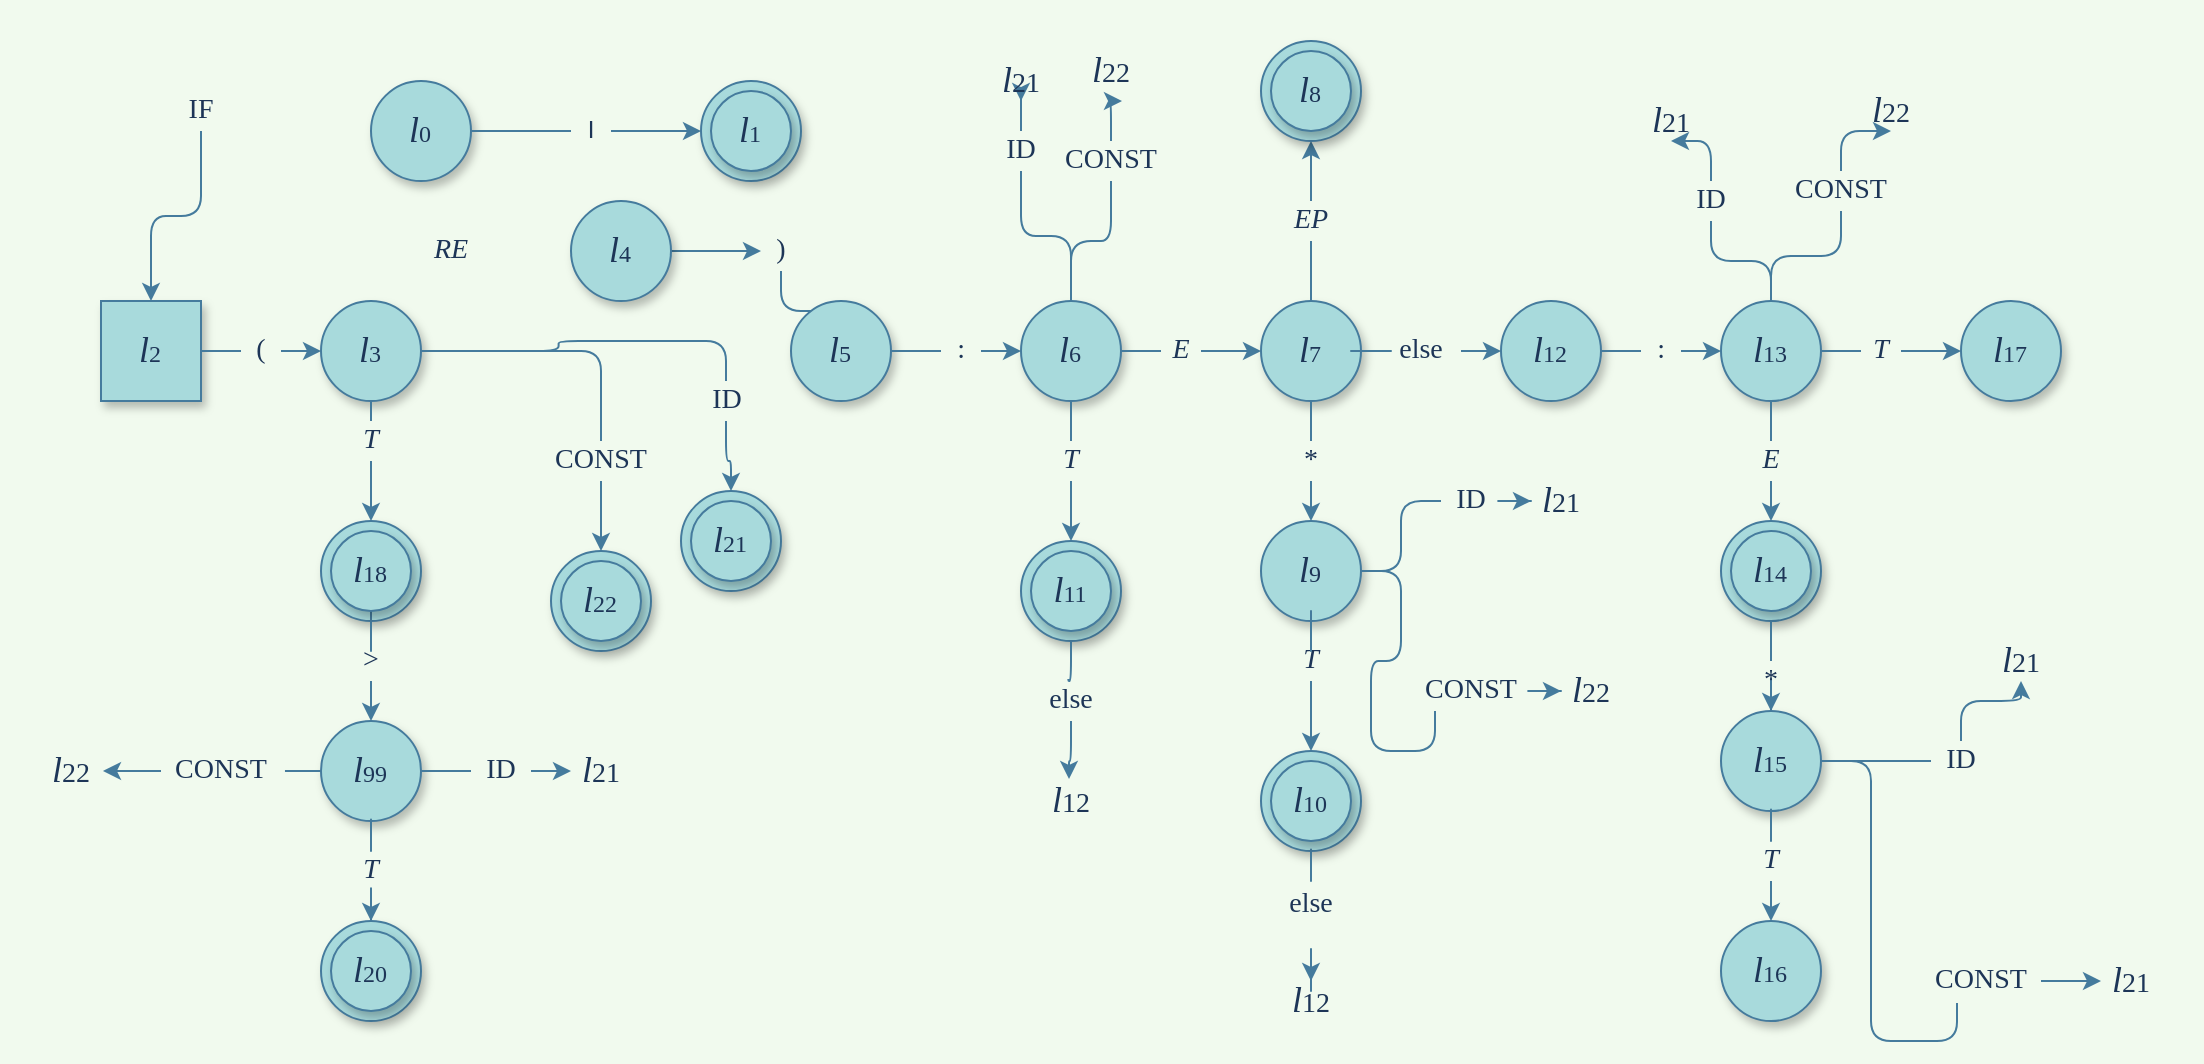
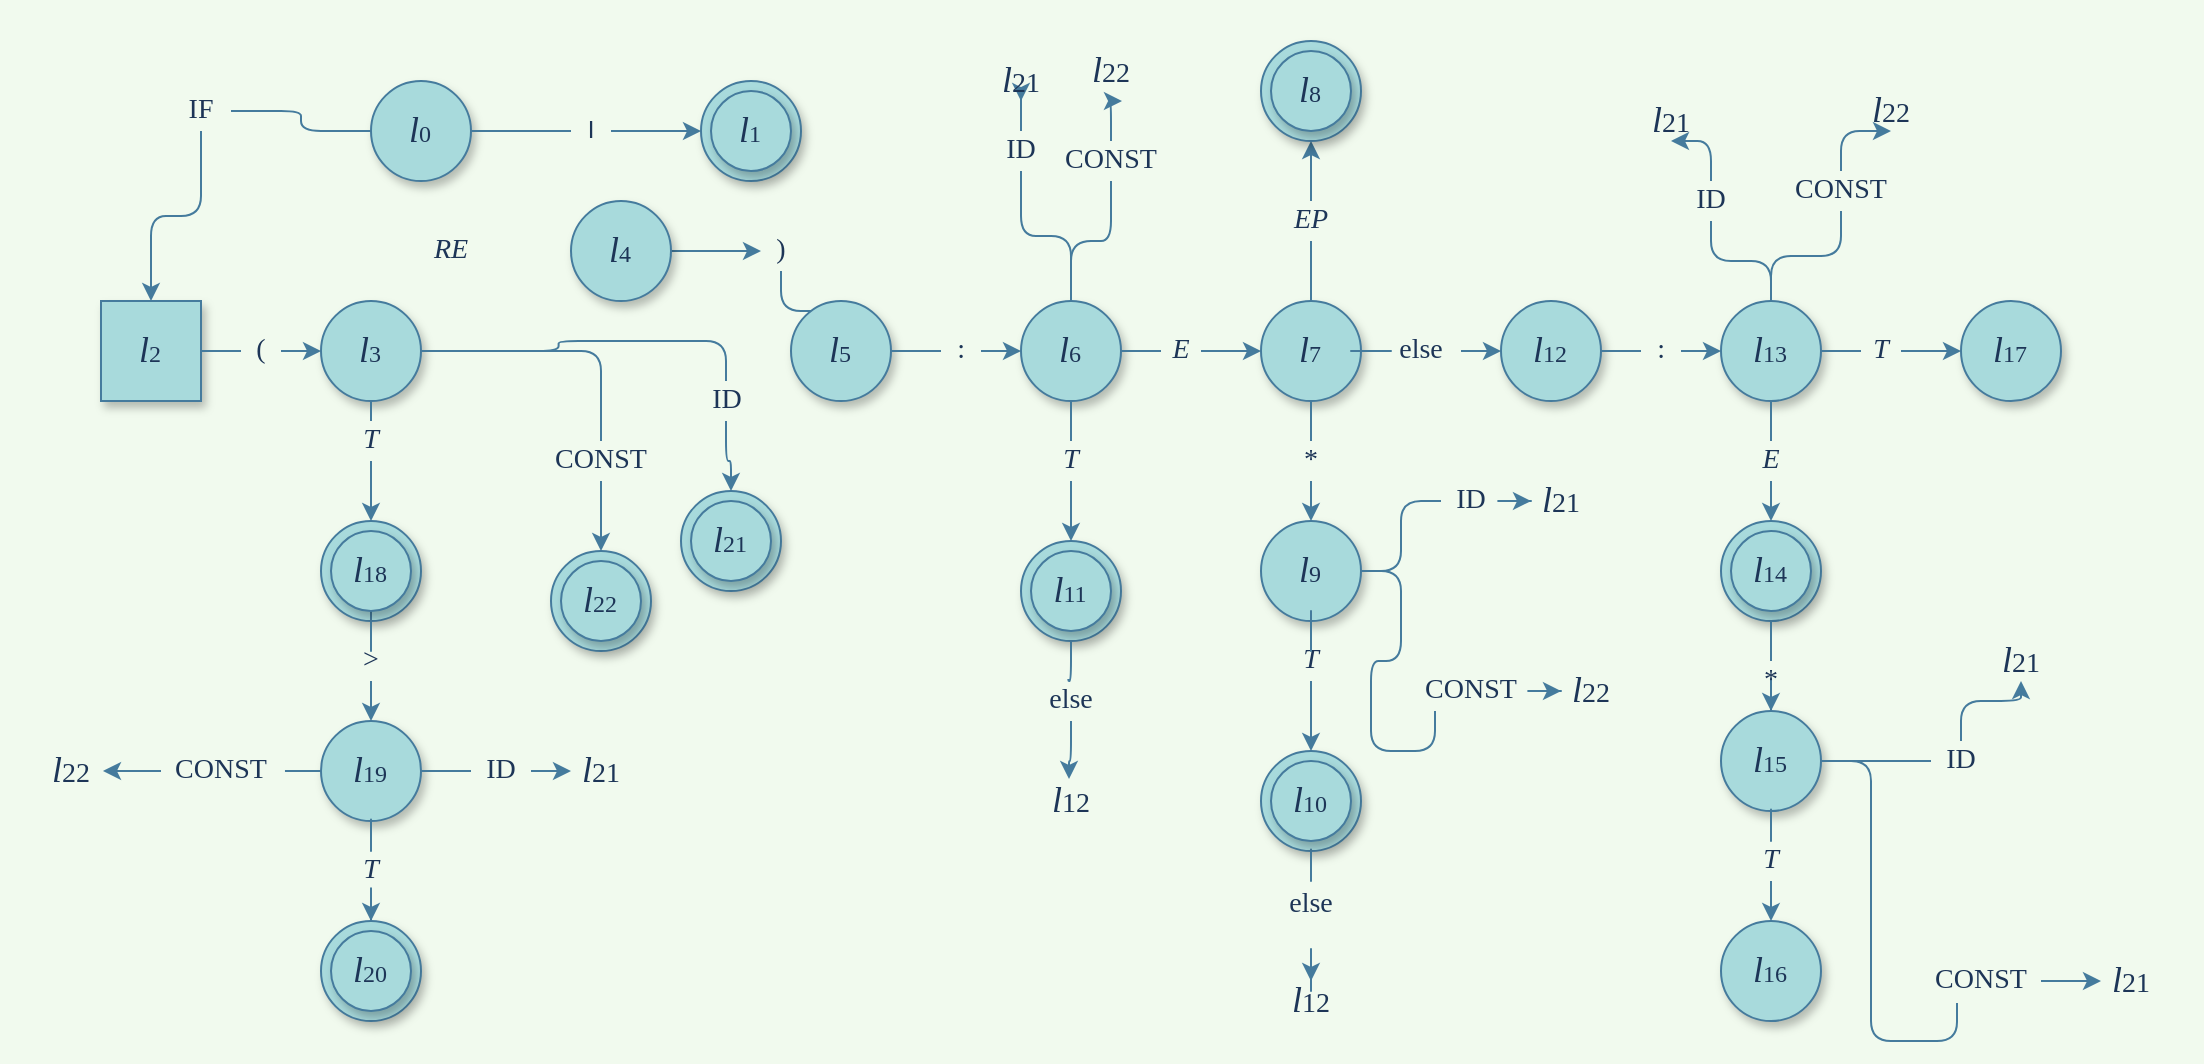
+ <mxCell id="16" value="" style="edgeStyle=orthogonalEdgeStyle;curved=0;rounded=1;sketch=0;orthogonalLoop=1;jettySize=auto;html=1;fontFamily=Times New Roman;fontSize=14;fontColor=#1D3557;strokeColor=#457B9D;fillColor=#A8DADC;endArrow=none;" edge="1" parent="1" source="4" target="15"><mxGeometry relative="1" as="geometry"><mxPoint x="185" y="65" as="sourcePoint" /><mxPoint x="75" y="150" as="targetPoint" /></mxGeometry></mxCell>
- <mxCell id="46" value="&lt;font style=&quot;font-size: 18px&quot; face=&quot;Times New Roman&quot;&gt;&lt;i&gt;&lt;span&gt;l&lt;/span&gt;&lt;/i&gt;&lt;/font&gt;&lt;font face=&quot;Times New Roman&quot;&gt;99&lt;/font&gt;" style="ellipse;whiteSpace=wrap;html=1;rounded=0;shadow=1;comic=0;labelBackgroundColor=none;strokeWidth=1;fontFamily=Verdana;fontSize=12;align=center;fillColor=#A8DADC;strokeColor=#457B9D;fontColor=#1D3557;" vertex="1" parent="1"><mxGeometry x="160" y="360" width="50" height="50" as="geometry" /></mxCell>
+ <mxCell id="46" value="&lt;font style=&quot;font-size: 18px&quot; face=&quot;Times New Roman&quot;&gt;&lt;i&gt;&lt;span&gt;l&lt;/span&gt;&lt;/i&gt;&lt;/font&gt;&lt;font face=&quot;Times New Roman&quot;&gt;19&lt;/font&gt;" style="ellipse;whiteSpace=wrap;html=1;rounded=0;shadow=1;comic=0;labelBackgroundColor=none;strokeWidth=1;fontFamily=Verdana;fontSize=12;align=center;fillColor=#A8DADC;strokeColor=#457B9D;fontColor=#1D3557;" vertex="1" parent="1"><mxGeometry x="160" y="360" width="50" height="50" as="geometry" /></mxCell>
